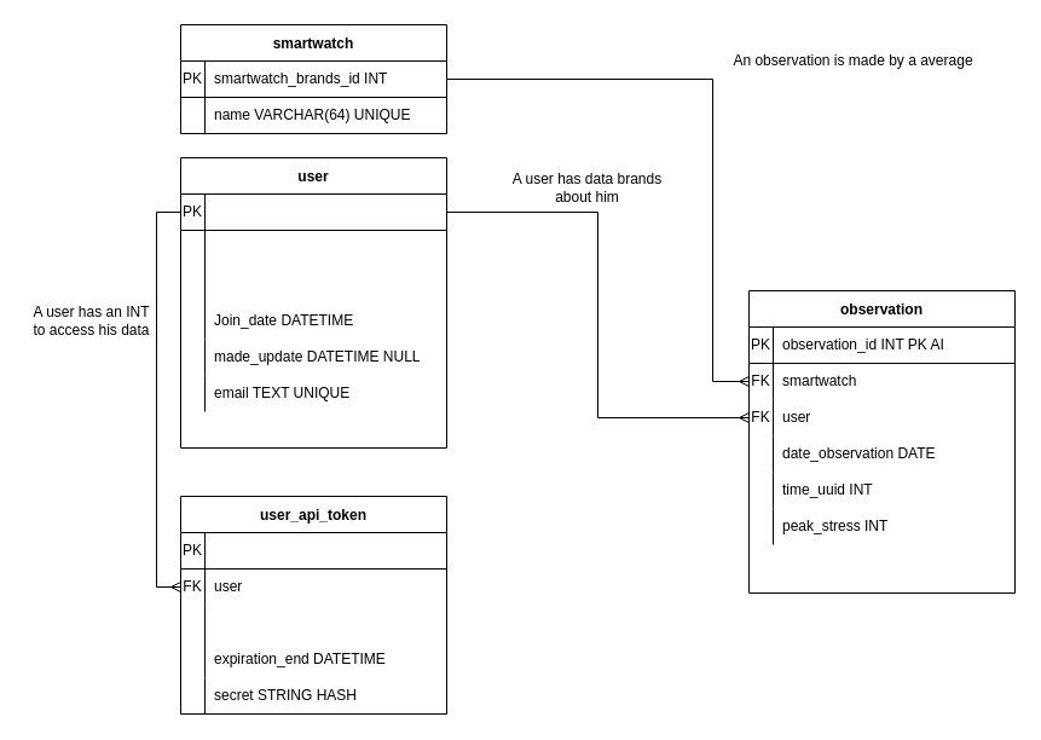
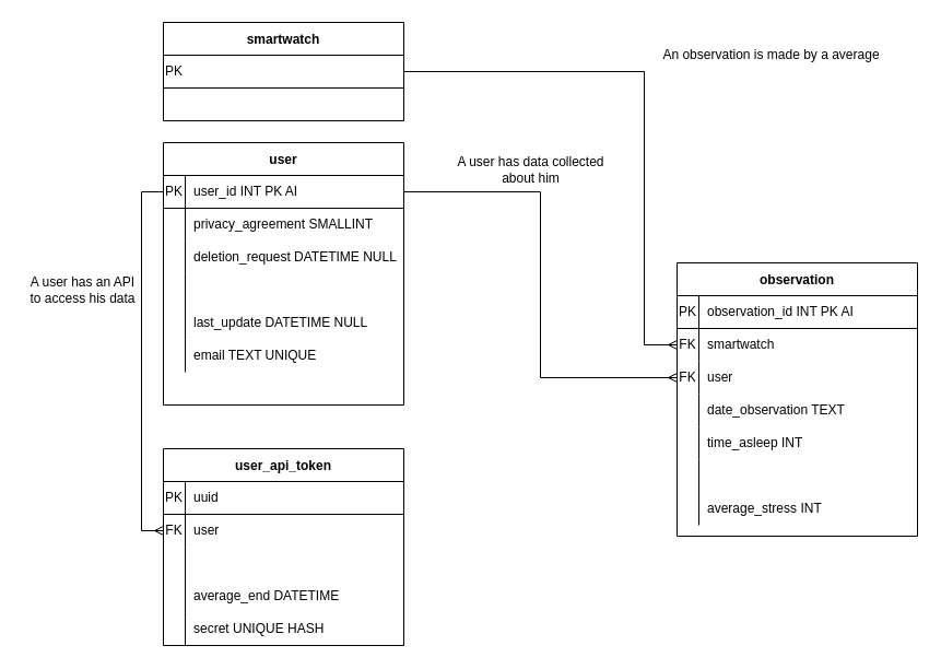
- <mxCell id="26" value="smartwatch_brands_id INT" style="shape=partialRectangle;html=1;whiteSpace=wrap;connectable=0;fillColor=none;top=0;left=0;bottom=0;right=0;align=left;spacingLeft=6;overflow=hidden;pointerEvents=1;" parent="24" vertex="1"><mxGeometry x="20" width="200" height="30" as="geometry" /></mxCell>
- <mxCell id="29" value="name VARCHAR(64) UNIQUE" style="shape=partialRectangle;html=1;whiteSpace=wrap;connectable=0;fillColor=none;top=0;left=0;bottom=0;right=0;align=left;spacingLeft=6;overflow=hidden;pointerEvents=1;" parent="27" vertex="1"><mxGeometry x="20" width="200" height="30" as="geometry" /></mxCell>
- <mxCell id="72" value="A user has data brands &lt;br&gt;about him" style="text;html=1;align=center;verticalAlign=middle;resizable=0;points=[];autosize=1;strokeColor=none;fillColor=none;" parent="1" vertex="1"><mxGeometry x="410" y="140" width="150" height="30" as="geometry" /></mxCell>
+ <mxCell id="72" value="A user has data collected &lt;br&gt;about him" style="text;html=1;align=center;verticalAlign=middle;resizable=0;points=[];autosize=1;strokeColor=none;fillColor=none;" parent="1" vertex="1"><mxGeometry x="410" y="140" width="150" height="30" as="geometry" /></mxCell>
+ <mxCell id="5" value="user_id INT PK AI" style="shape=partialRectangle;html=1;whiteSpace=wrap;connectable=0;fillColor=none;top=0;left=0;bottom=0;right=0;align=left;spacingLeft=6;overflow=hidden;pointerEvents=1;" parent="3" vertex="1"><mxGeometry x="20" width="200" height="30" as="geometry" /></mxCell>
+ <mxCell id="8" value="privacy_agreement SMALLINT" style="shape=partialRectangle;html=1;whiteSpace=wrap;connectable=0;fillColor=none;top=0;left=0;bottom=0;right=0;align=left;spacingLeft=6;overflow=hidden;pointerEvents=1;" parent="6" vertex="1"><mxGeometry x="20" width="200" height="30" as="geometry" /></mxCell>
+ <mxCell id="11" value="deletion_request DATETIME NULL" style="shape=partialRectangle;html=1;whiteSpace=wrap;connectable=0;fillColor=none;top=0;left=0;bottom=0;right=0;align=left;spacingLeft=6;overflow=hidden;pointerEvents=1;" parent="9" vertex="1"><mxGeometry x="20" width="200" height="30" as="geometry" /></mxCell>
- <mxCell id="70" value="A user has an INT &lt;br&gt;to access his data" style="text;html=1;align=center;verticalAlign=middle;resizable=0;points=[];autosize=1;strokeColor=none;fillColor=none;" parent="1" vertex="1"><mxGeometry x="20" y="250" width="110" height="30" as="geometry" /></mxCell>
+ <mxCell id="70" value="A user has an API &lt;br&gt;to access his data" style="text;html=1;align=center;verticalAlign=middle;resizable=0;points=[];autosize=1;strokeColor=none;fillColor=none;" parent="1" vertex="1"><mxGeometry x="20" y="250" width="110" height="30" as="geometry" /></mxCell>
- <mxCell id="14" value="Join_date DATETIME" style="shape=partialRectangle;html=1;whiteSpace=wrap;connectable=0;fillColor=none;top=0;left=0;bottom=0;right=0;align=left;spacingLeft=6;overflow=hidden;pointerEvents=1;" parent="12" vertex="1"><mxGeometry x="20" width="200" height="30" as="geometry" /></mxCell>
- <mxCell id="17" value="made_update DATETIME NULL" style="shape=partialRectangle;html=1;whiteSpace=wrap;connectable=0;fillColor=none;top=0;left=0;bottom=0;right=0;align=left;spacingLeft=6;overflow=hidden;pointerEvents=1;" parent="15" vertex="1"><mxGeometry x="20" width="200" height="30" as="geometry" /></mxCell>
+ <mxCell id="17" value="last_update DATETIME NULL" style="shape=partialRectangle;html=1;whiteSpace=wrap;connectable=0;fillColor=none;top=0;left=0;bottom=0;right=0;align=left;spacingLeft=6;overflow=hidden;pointerEvents=1;" parent="15" vertex="1"><mxGeometry x="20" width="200" height="30" as="geometry" /></mxCell>
- <mxCell id="57" value="date_observation DATE" style="shape=partialRectangle;html=1;whiteSpace=wrap;connectable=0;fillColor=none;top=0;left=0;bottom=0;right=0;align=left;spacingLeft=6;overflow=hidden;pointerEvents=1;" parent="55" vertex="1"><mxGeometry x="20" width="200" height="30" as="geometry" /></mxCell>
+ <mxCell id="57" value="date_observation TEXT" style="shape=partialRectangle;html=1;whiteSpace=wrap;connectable=0;fillColor=none;top=0;left=0;bottom=0;right=0;align=left;spacingLeft=6;overflow=hidden;pointerEvents=1;" parent="55" vertex="1"><mxGeometry x="20" width="200" height="30" as="geometry" /></mxCell>
- <mxCell id="60" value="time_uuid INT" style="shape=partialRectangle;html=1;whiteSpace=wrap;connectable=0;fillColor=none;top=0;left=0;bottom=0;right=0;align=left;spacingLeft=6;overflow=hidden;pointerEvents=1;" parent="58" vertex="1"><mxGeometry x="20" width="200" height="30" as="geometry" /></mxCell>
+ <mxCell id="60" value="time_asleep INT" style="shape=partialRectangle;html=1;whiteSpace=wrap;connectable=0;fillColor=none;top=0;left=0;bottom=0;right=0;align=left;spacingLeft=6;overflow=hidden;pointerEvents=1;" parent="58" vertex="1"><mxGeometry x="20" width="200" height="30" as="geometry" /></mxCell>
- <mxCell id="63" value="peak_stress INT" style="shape=partialRectangle;html=1;whiteSpace=wrap;connectable=0;fillColor=none;top=0;left=0;bottom=0;right=0;align=left;spacingLeft=6;overflow=hidden;pointerEvents=1;" parent="61" vertex="1"><mxGeometry x="20" width="200" height="30" as="geometry" /></mxCell>
+ <mxCell id="33" value="uuid" style="shape=partialRectangle;html=1;whiteSpace=wrap;connectable=0;fillColor=none;top=0;left=0;bottom=0;right=0;align=left;spacingLeft=6;overflow=hidden;pointerEvents=1;" parent="31" vertex="1"><mxGeometry x="20" width="200" height="30" as="geometry" /></mxCell>
+ <mxCell id="66" value="average_stress INT" style="shape=partialRectangle;html=1;whiteSpace=wrap;connectable=0;fillColor=none;top=0;left=0;bottom=0;right=0;align=left;spacingLeft=6;overflow=hidden;pointerEvents=1;" parent="64" vertex="1"><mxGeometry x="20" width="200" height="30" as="geometry" /></mxCell>
- <mxCell id="41" value="expiration_end DATETIME" style="shape=partialRectangle;html=1;whiteSpace=wrap;connectable=0;fillColor=none;top=0;left=0;bottom=0;right=0;align=left;spacingLeft=6;overflow=hidden;pointerEvents=1;" parent="39" vertex="1"><mxGeometry x="20" width="200" height="30" as="geometry" /></mxCell>
+ <mxCell id="41" value="average_end DATETIME" style="shape=partialRectangle;html=1;whiteSpace=wrap;connectable=0;fillColor=none;top=0;left=0;bottom=0;right=0;align=left;spacingLeft=6;overflow=hidden;pointerEvents=1;" parent="39" vertex="1"><mxGeometry x="20" width="200" height="30" as="geometry" /></mxCell>
- <mxCell id="44" value="secret STRING HASH" style="shape=partialRectangle;html=1;whiteSpace=wrap;connectable=0;fillColor=none;top=0;left=0;bottom=0;right=0;align=left;spacingLeft=6;overflow=hidden;pointerEvents=1;" parent="42" vertex="1"><mxGeometry x="20" width="200" height="30" as="geometry" /></mxCell>
+ <mxCell id="44" value="secret UNIQUE HASH" style="shape=partialRectangle;html=1;whiteSpace=wrap;connectable=0;fillColor=none;top=0;left=0;bottom=0;right=0;align=left;spacingLeft=6;overflow=hidden;pointerEvents=1;" parent="42" vertex="1"><mxGeometry x="20" width="200" height="30" as="geometry" /></mxCell>
